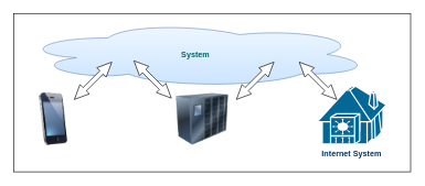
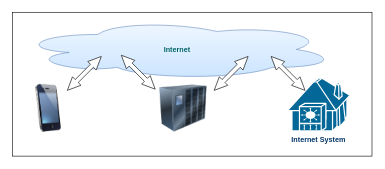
- <mxCell id="3" value="&lt;b&gt;&lt;font style=&quot;color: rgb(0, 102, 102);&quot;&gt;System&lt;/font&gt;&lt;/b&gt;" style="ellipse;shape=cloud;whiteSpace=wrap;html=1;fillColor=#EDF6FF;strokeColor=#6c8ebf;gradientColor=#CCE5FF;" vertex="1" parent="1"><mxGeometry x="30" y="32" width="530" height="100" as="geometry" /></mxCell>
+ <mxCell id="3" value="&lt;b&gt;&lt;font style=&quot;color: rgb(0, 102, 102);&quot;&gt;Internet&lt;/font&gt;&lt;/b&gt;" style="ellipse;shape=cloud;whiteSpace=wrap;html=1;fillColor=#EDF6FF;strokeColor=#6c8ebf;gradientColor=#CCE5FF;" vertex="1" parent="1"><mxGeometry x="30" y="32" width="530" height="100" as="geometry" /></mxCell>
